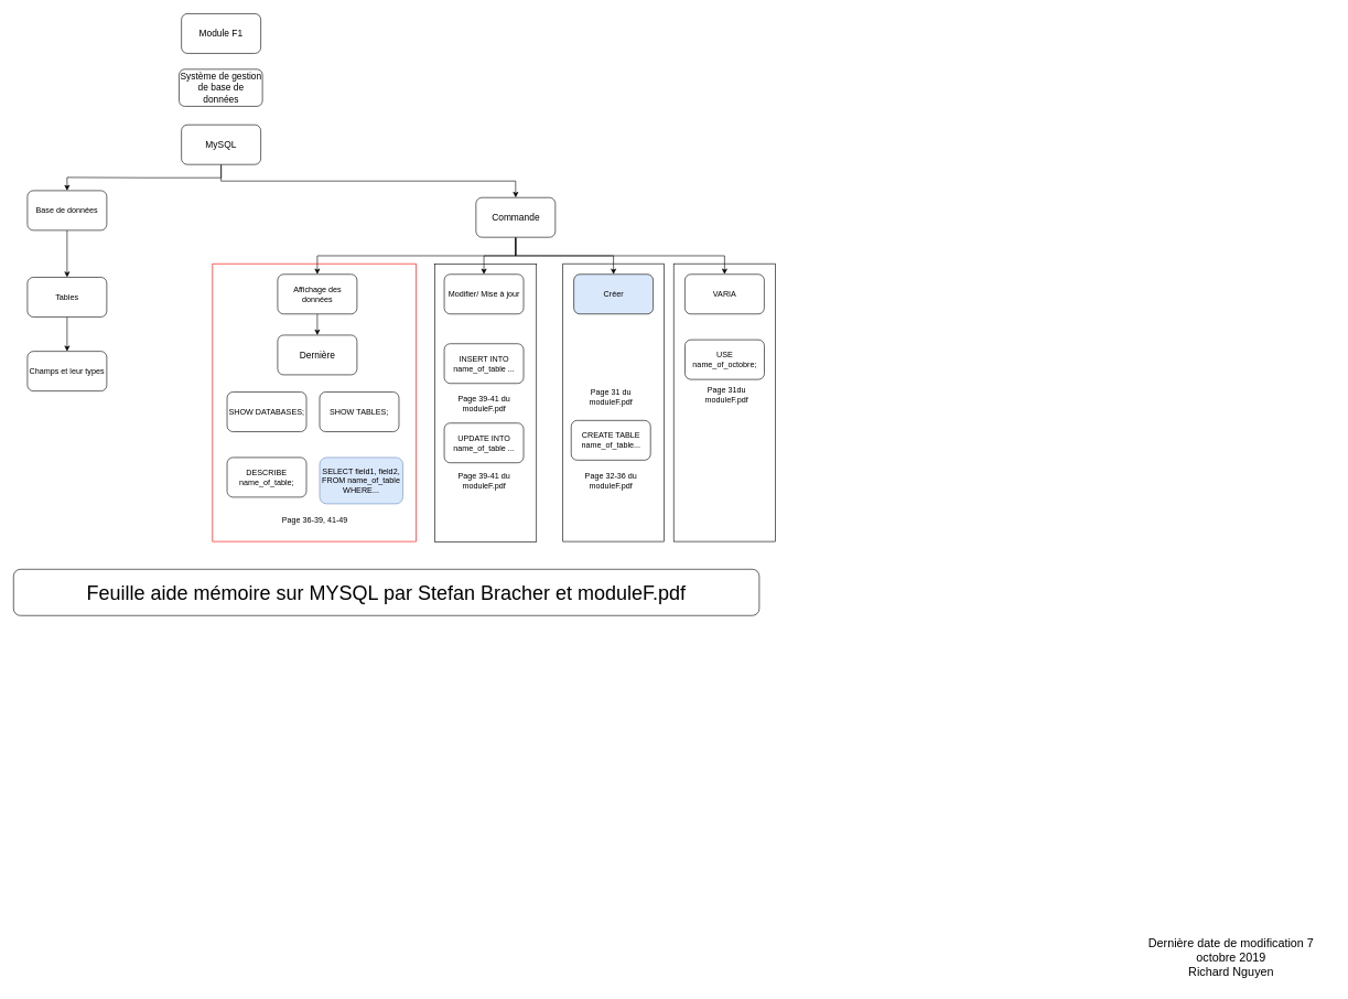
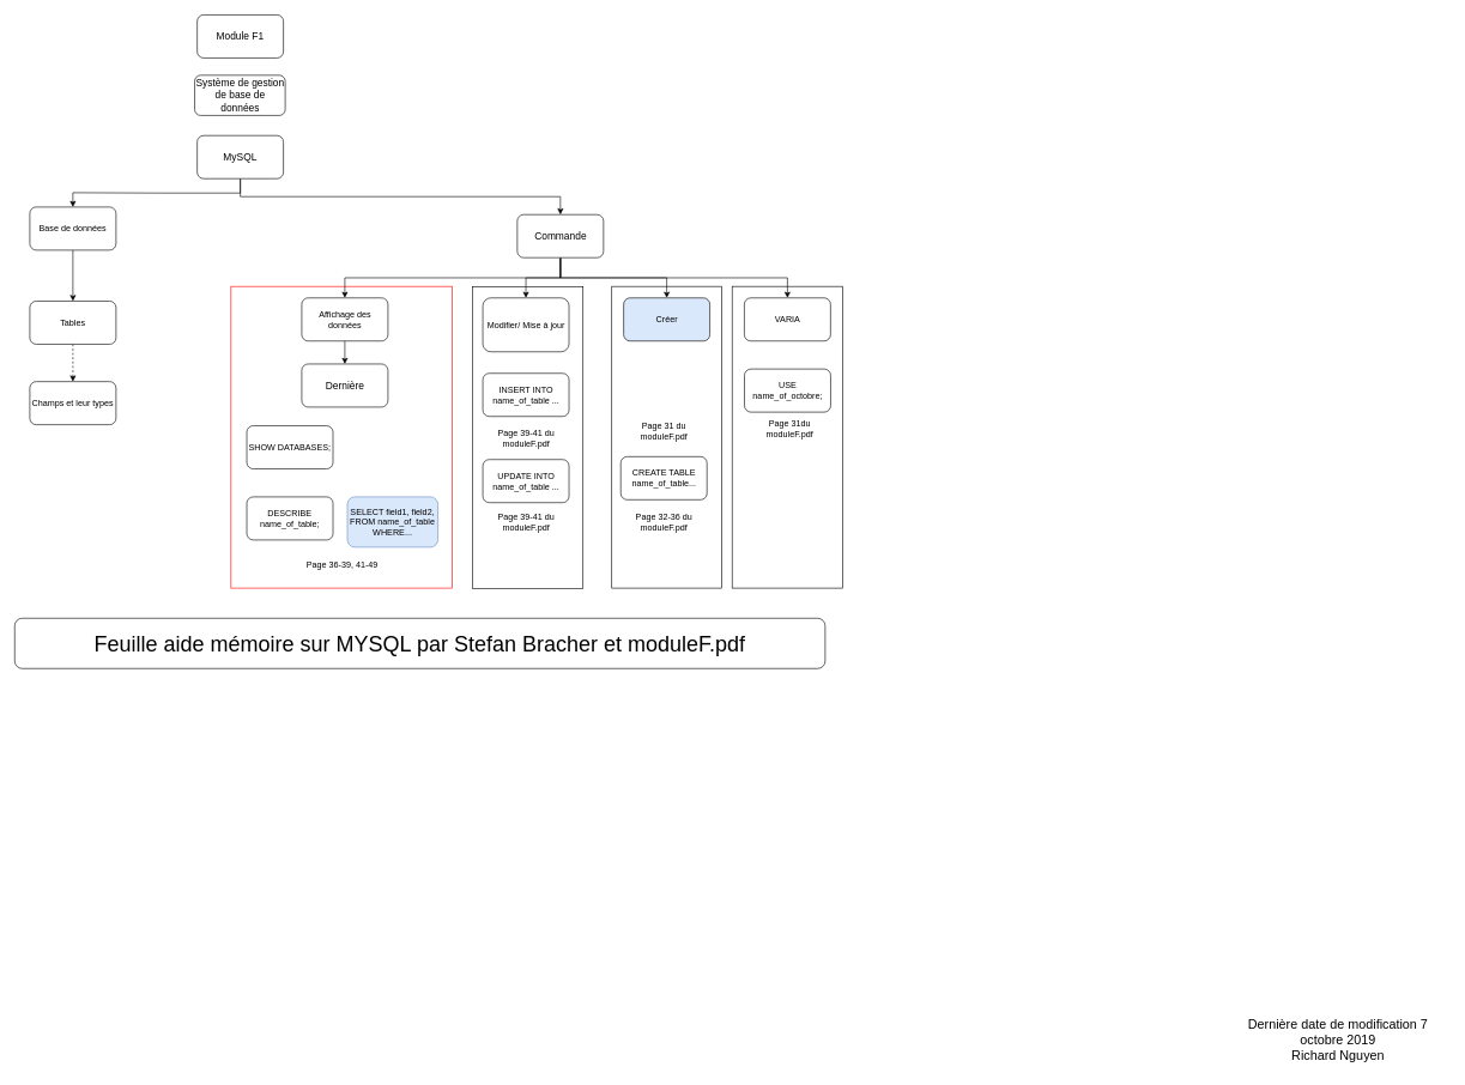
- <mxCell id="30" value="Modifier/ Mise à jour" style="rounded=1;whiteSpace=wrap;html=1;" vertex="1" parent="1"><mxGeometry x="671.5" y="414" width="120" height="60" as="geometry" /></mxCell>
+ <mxCell id="30" value="Modifier/ Mise à jour" style="rounded=1;whiteSpace=wrap;html=1;" vertex="1" parent="1"><mxGeometry x="671.5" y="414" width="120" height="75" as="geometry" /></mxCell>
- <mxCell id="21" style="edgeStyle=orthogonalEdgeStyle;rounded=0;orthogonalLoop=1;jettySize=auto;html=1;exitX=0.5;exitY=1;exitDx=0;exitDy=0;entryX=0.5;entryY=0;entryDx=0;entryDy=0;" edge="1" parent="1" source="22" target="29"><mxGeometry relative="1" as="geometry" /></mxCell>
+ <mxCell id="21" style="edgeStyle=orthogonalEdgeStyle;rounded=0;orthogonalLoop=1;jettySize=auto;html=1;exitX=0.5;exitY=1;exitDx=0;exitDy=0;entryX=0.5;entryY=0;entryDx=0;entryDy=0;dashed=1;" edge="1" parent="1" source="22" target="29"><mxGeometry relative="1" as="geometry" /></mxCell>
- <mxCell id="26" value="SHOW TABLES;" style="rounded=1;whiteSpace=wrap;html=1;" vertex="1" parent="1"><mxGeometry x="483" y="592" width="120" height="60" as="geometry" /></mxCell>
